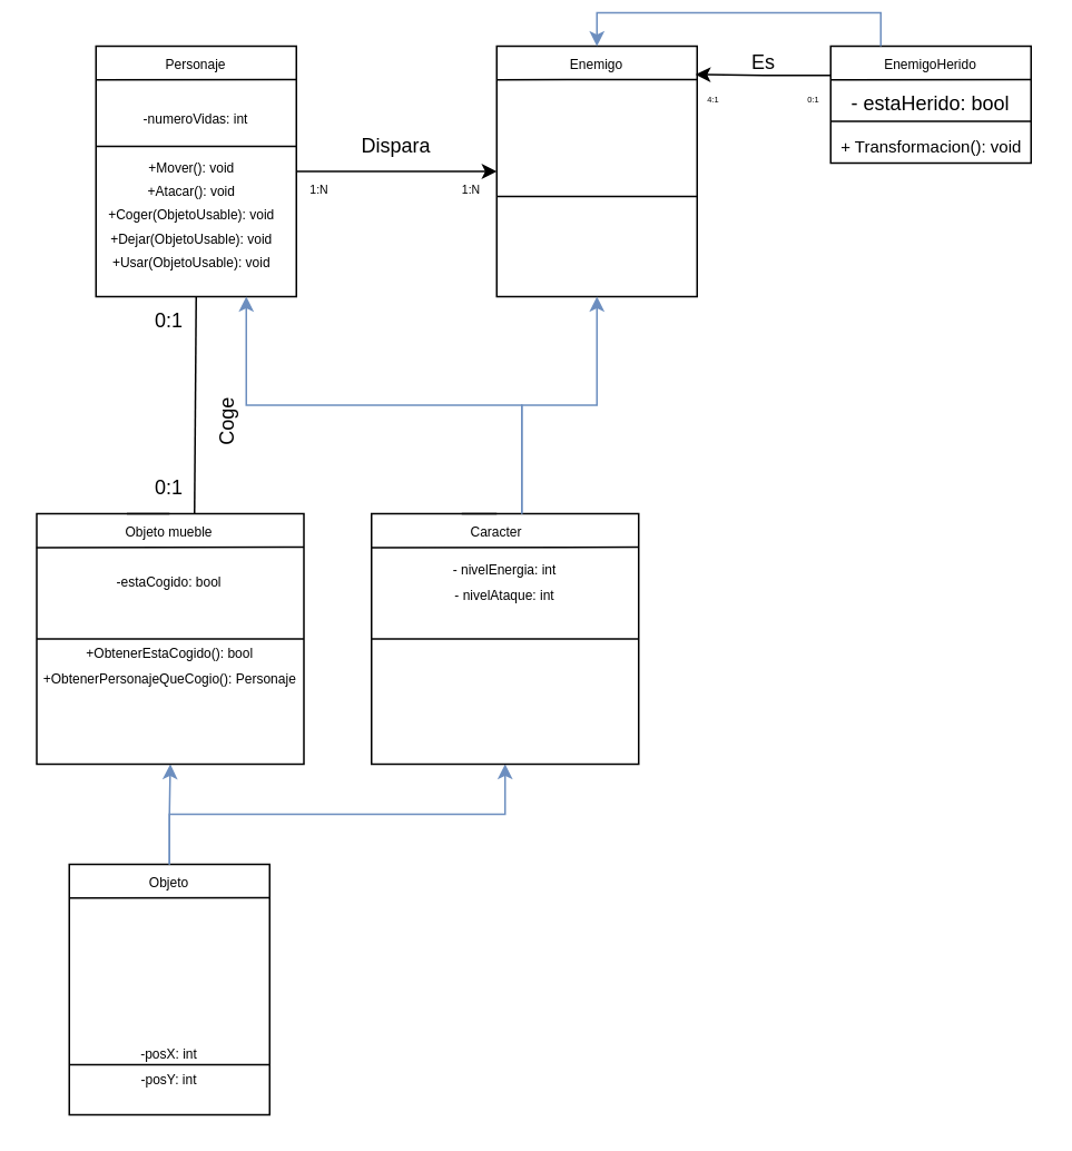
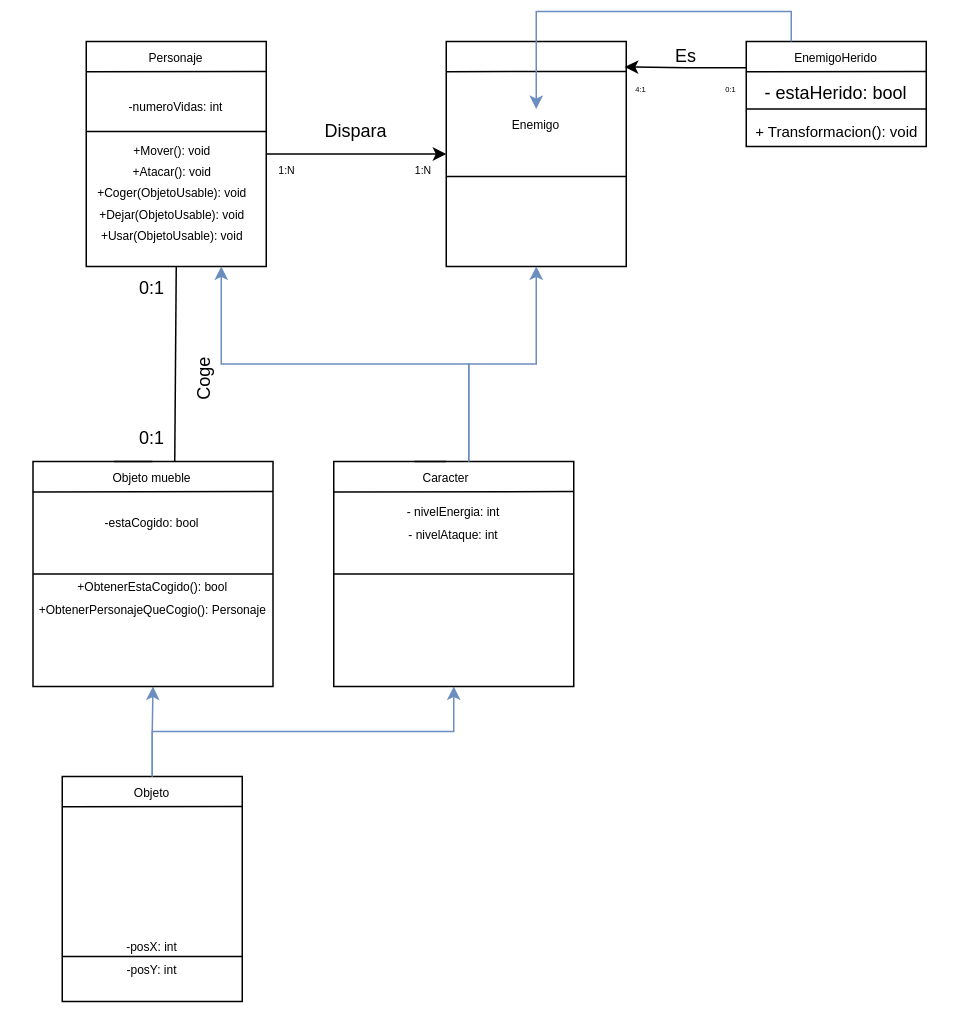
- <mxCell id="10" value="&lt;font style=&quot;font-size: 8px;&quot;&gt;Enemigo&lt;/font&gt;" style="text;html=1;align=center;verticalAlign=middle;whiteSpace=wrap;rounded=0;" parent="1" vertex="1"><mxGeometry x="327" y="25" width="60" height="20" as="geometry" /></mxCell>
+ <mxCell id="10" value="&lt;font style=&quot;font-size: 8px;&quot;&gt;Enemigo&lt;/font&gt;" style="text;html=1;align=center;verticalAlign=middle;whiteSpace=wrap;rounded=0;" parent="1" vertex="1"><mxGeometry x="327" y="70" width="60" height="20" as="geometry" /></mxCell>
